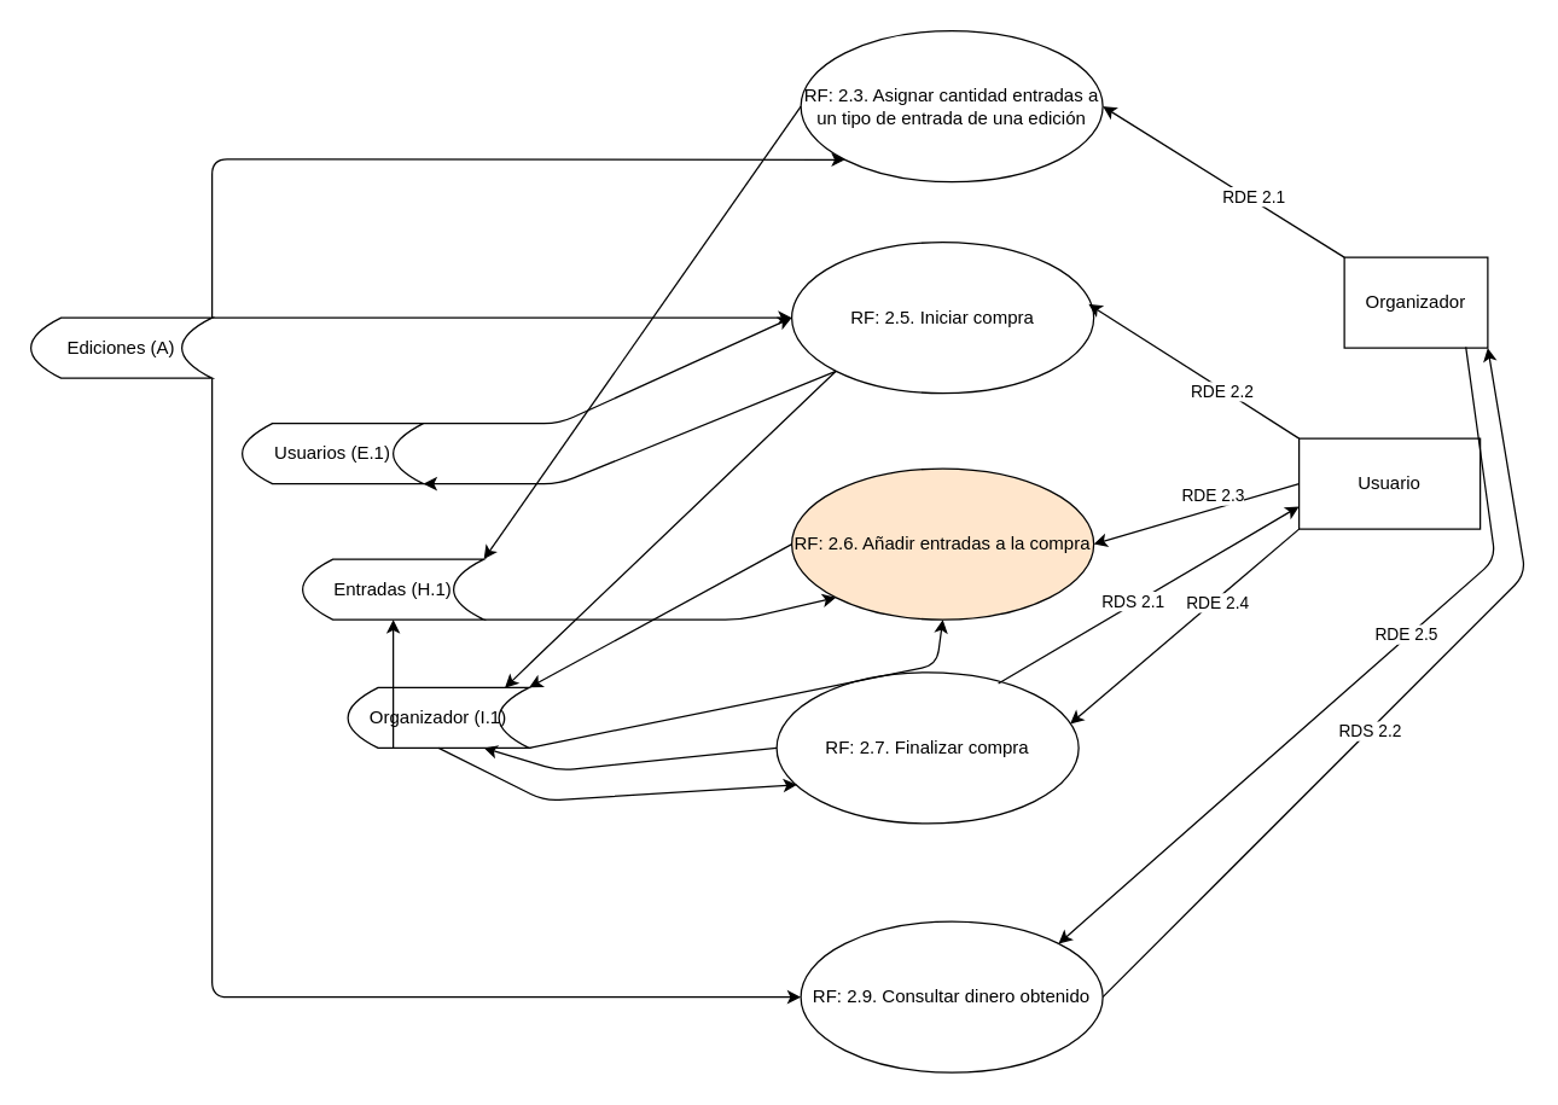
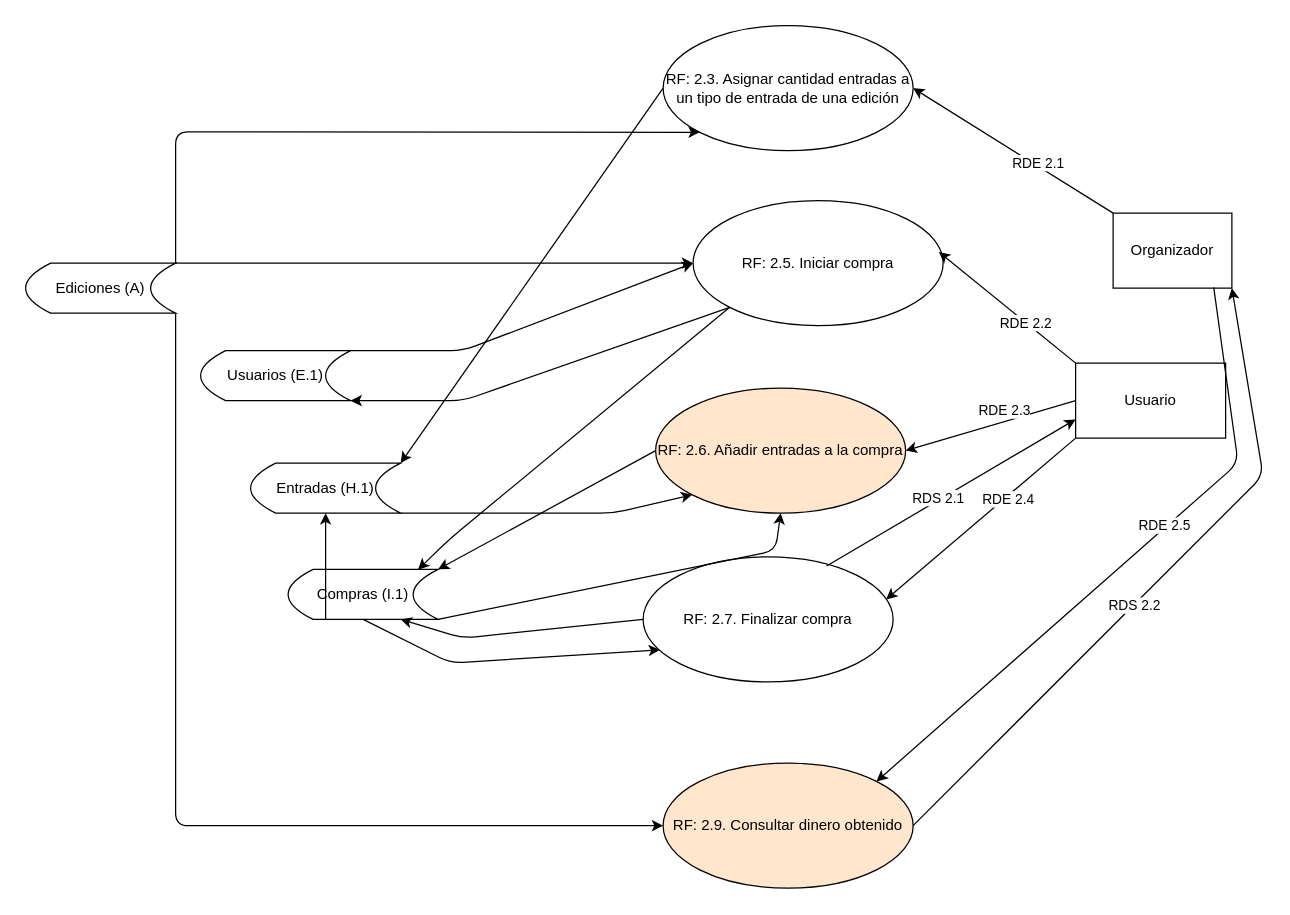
- <mxCell id="3" value="RF: 2.5. Iniciar compra" style="ellipse;whiteSpace=wrap;html=1;" parent="1" vertex="1"><mxGeometry x="524" y="160" width="200" height="100" as="geometry" /></mxCell>
+ <mxCell id="3" value="RF: 2.5. Iniciar compra" style="ellipse;whiteSpace=wrap;html=1;" parent="1" vertex="1"><mxGeometry x="554" y="160" width="200" height="100" as="geometry" /></mxCell>
- <mxCell id="27" value="Organizador (I.1)" style="shape=dataStorage;whiteSpace=wrap;html=1;fixedSize=1;" parent="1" vertex="1"><mxGeometry x="230" y="455" width="120" height="40" as="geometry" /></mxCell>
+ <mxCell id="27" value="Compras (I.1)" style="shape=dataStorage;whiteSpace=wrap;html=1;fixedSize=1;" parent="1" vertex="1"><mxGeometry x="230" y="455" width="120" height="40" as="geometry" /></mxCell>
- <mxCell id="11" value="RF: 2.9. Consultar dinero obtenido" style="ellipse;whiteSpace=wrap;html=1;" parent="1" vertex="1"><mxGeometry x="530" y="610" width="200" height="100" as="geometry" /></mxCell>
+ <mxCell id="11" value="RF: 2.9. Consultar dinero obtenido" style="ellipse;whiteSpace=wrap;html=1;fillColor=#ffe6cc;" parent="1" vertex="1"><mxGeometry x="530" y="610" width="200" height="100" as="geometry" /></mxCell>
